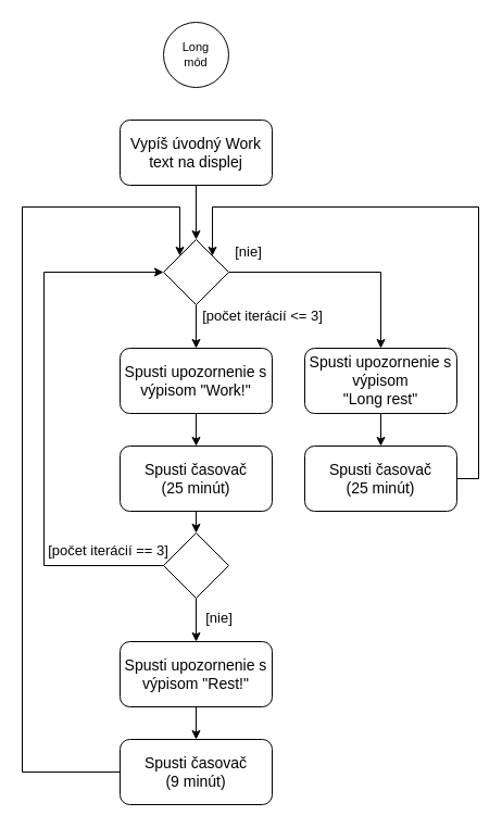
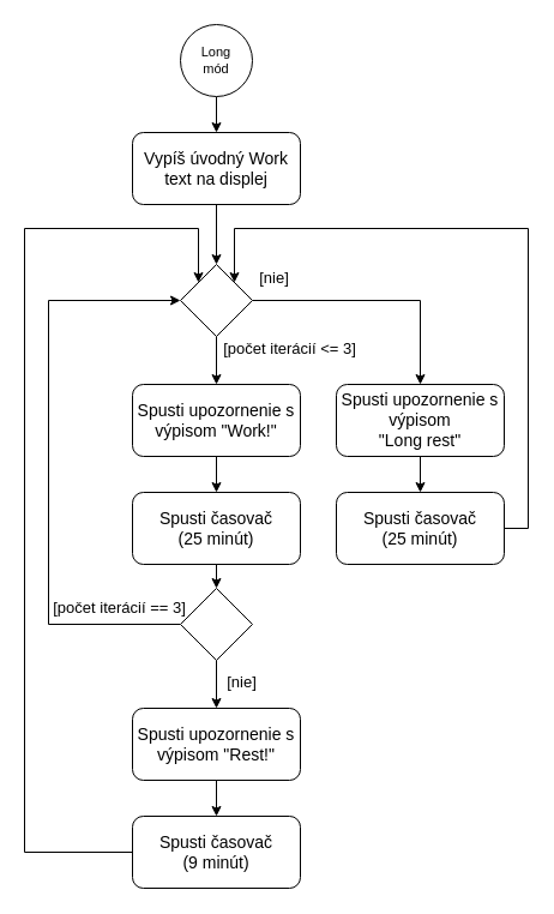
+ <mxCell id="6" style="edgeStyle=orthogonalEdgeStyle;rounded=0;orthogonalLoop=1;jettySize=auto;html=1;exitX=0.5;exitY=1;exitDx=0;exitDy=0;entryX=0.5;entryY=0;entryDx=0;entryDy=0;" parent="1" source="7" target="5" edge="1"><mxGeometry relative="1" as="geometry" /></mxCell>
